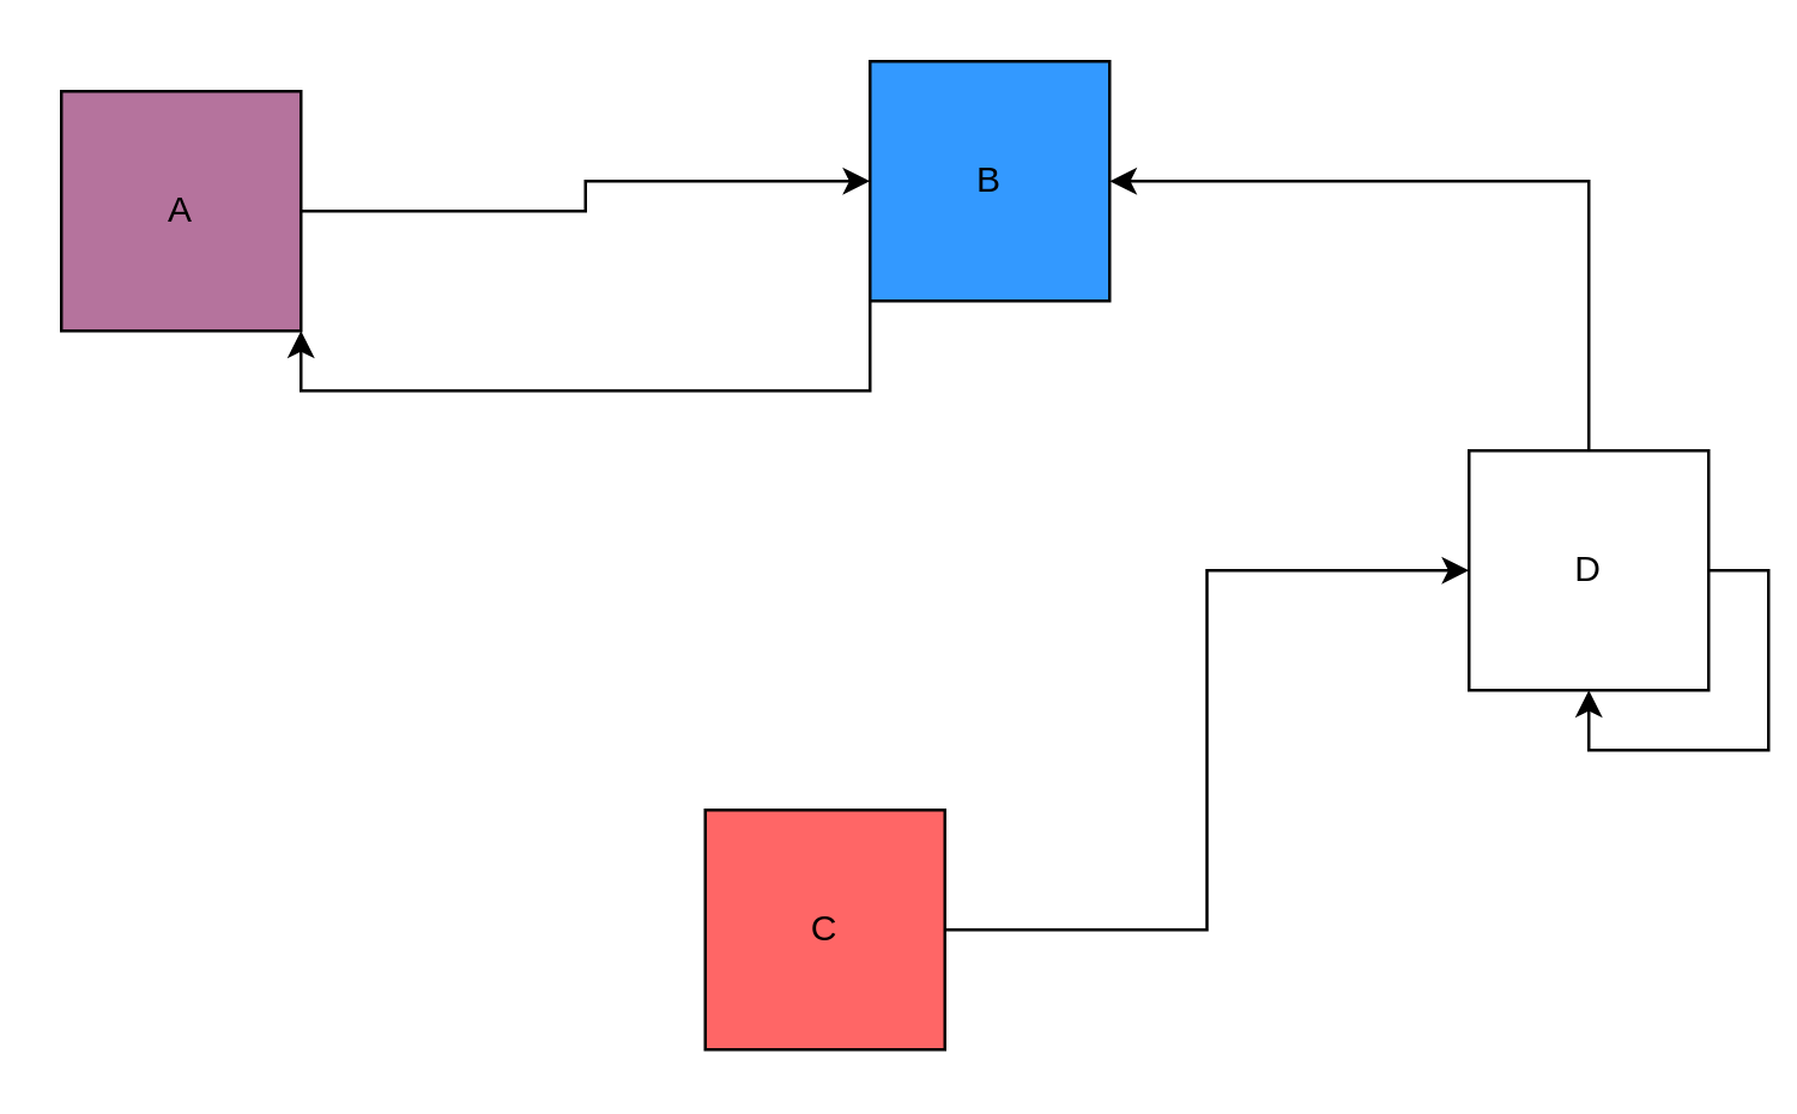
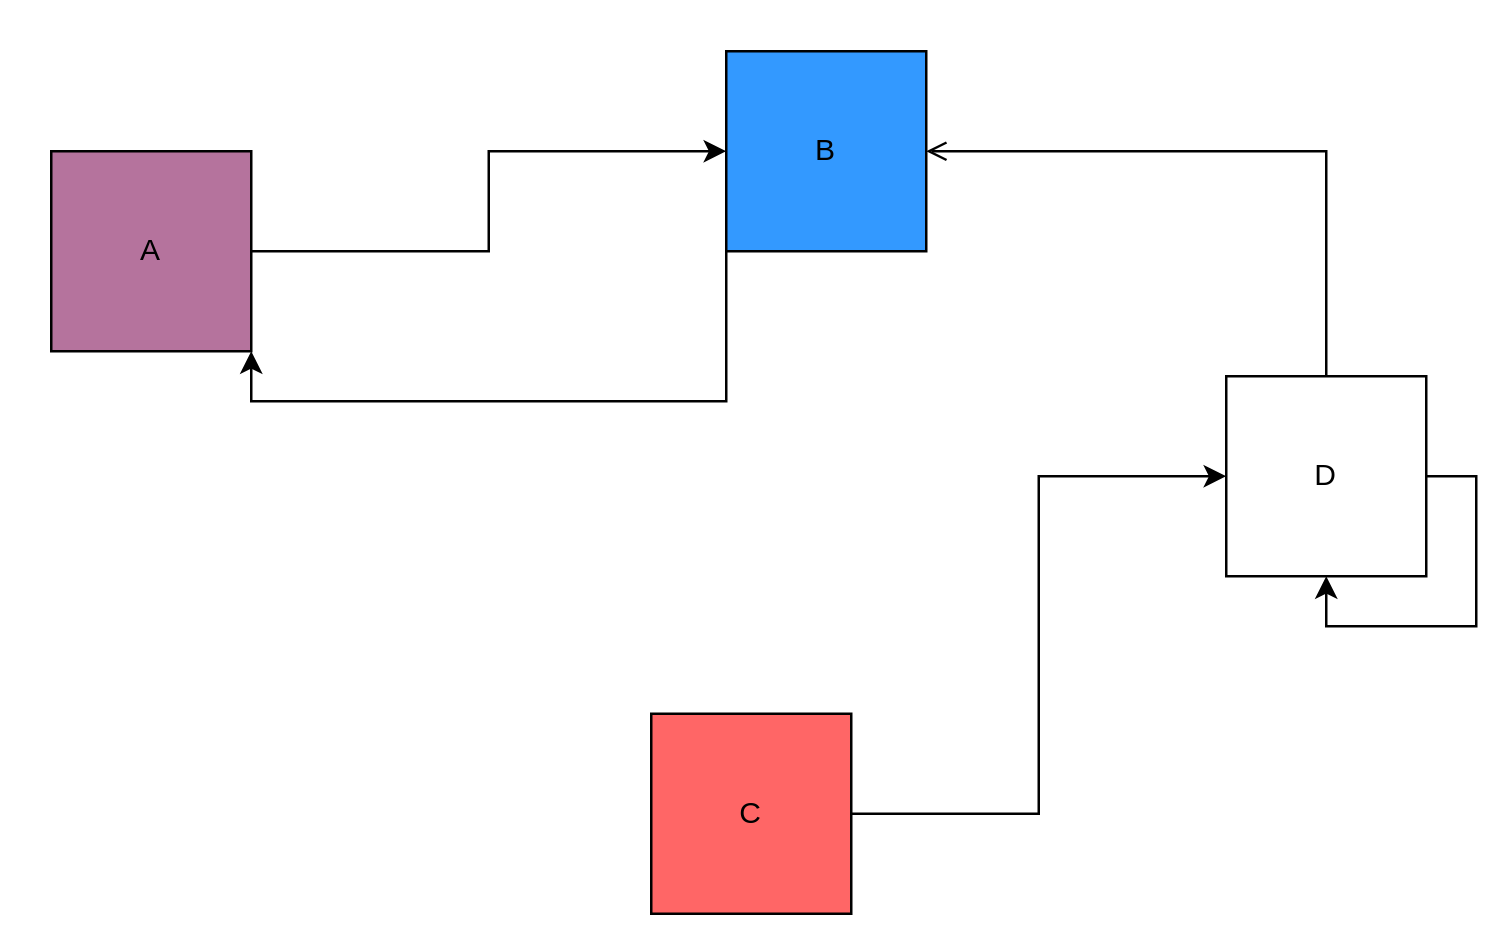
- <mxCell id="8" style="edgeStyle=orthogonalEdgeStyle;rounded=0;orthogonalLoop=1;jettySize=auto;html=1;exitX=0.5;exitY=0;exitDx=0;exitDy=0;entryX=1;entryY=0.5;entryDx=0;entryDy=0;" parent="1" source="9" target="5" edge="1"><mxGeometry relative="1" as="geometry" /></mxCell>
+ <mxCell id="8" style="edgeStyle=orthogonalEdgeStyle;rounded=0;orthogonalLoop=1;jettySize=auto;html=1;exitX=0.5;exitY=0;exitDx=0;exitDy=0;entryX=1;entryY=0.5;entryDx=0;entryDy=0;endArrow=open;" parent="1" source="9" target="5" edge="1"><mxGeometry relative="1" as="geometry" /></mxCell>
- <mxCell id="3" value="A" style="whiteSpace=wrap;html=1;aspect=fixed;fillColor=#B5739D;" parent="1" vertex="1"><mxGeometry x="20" y="30" width="80" height="80" as="geometry" /></mxCell>
+ <mxCell id="3" value="A" style="whiteSpace=wrap;html=1;aspect=fixed;fillColor=#B5739D;" parent="1" vertex="1"><mxGeometry x="20" y="60" width="80" height="80" as="geometry" /></mxCell>
- <mxCell id="7" value="C" style="whiteSpace=wrap;html=1;aspect=fixed;fillColor=#FF6666;" parent="1" vertex="1"><mxGeometry x="235" y="270" width="80" height="80" as="geometry" /></mxCell>
+ <mxCell id="7" value="C" style="whiteSpace=wrap;html=1;aspect=fixed;fillColor=#FF6666;" parent="1" vertex="1"><mxGeometry x="260" y="285" width="80" height="80" as="geometry" /></mxCell>
